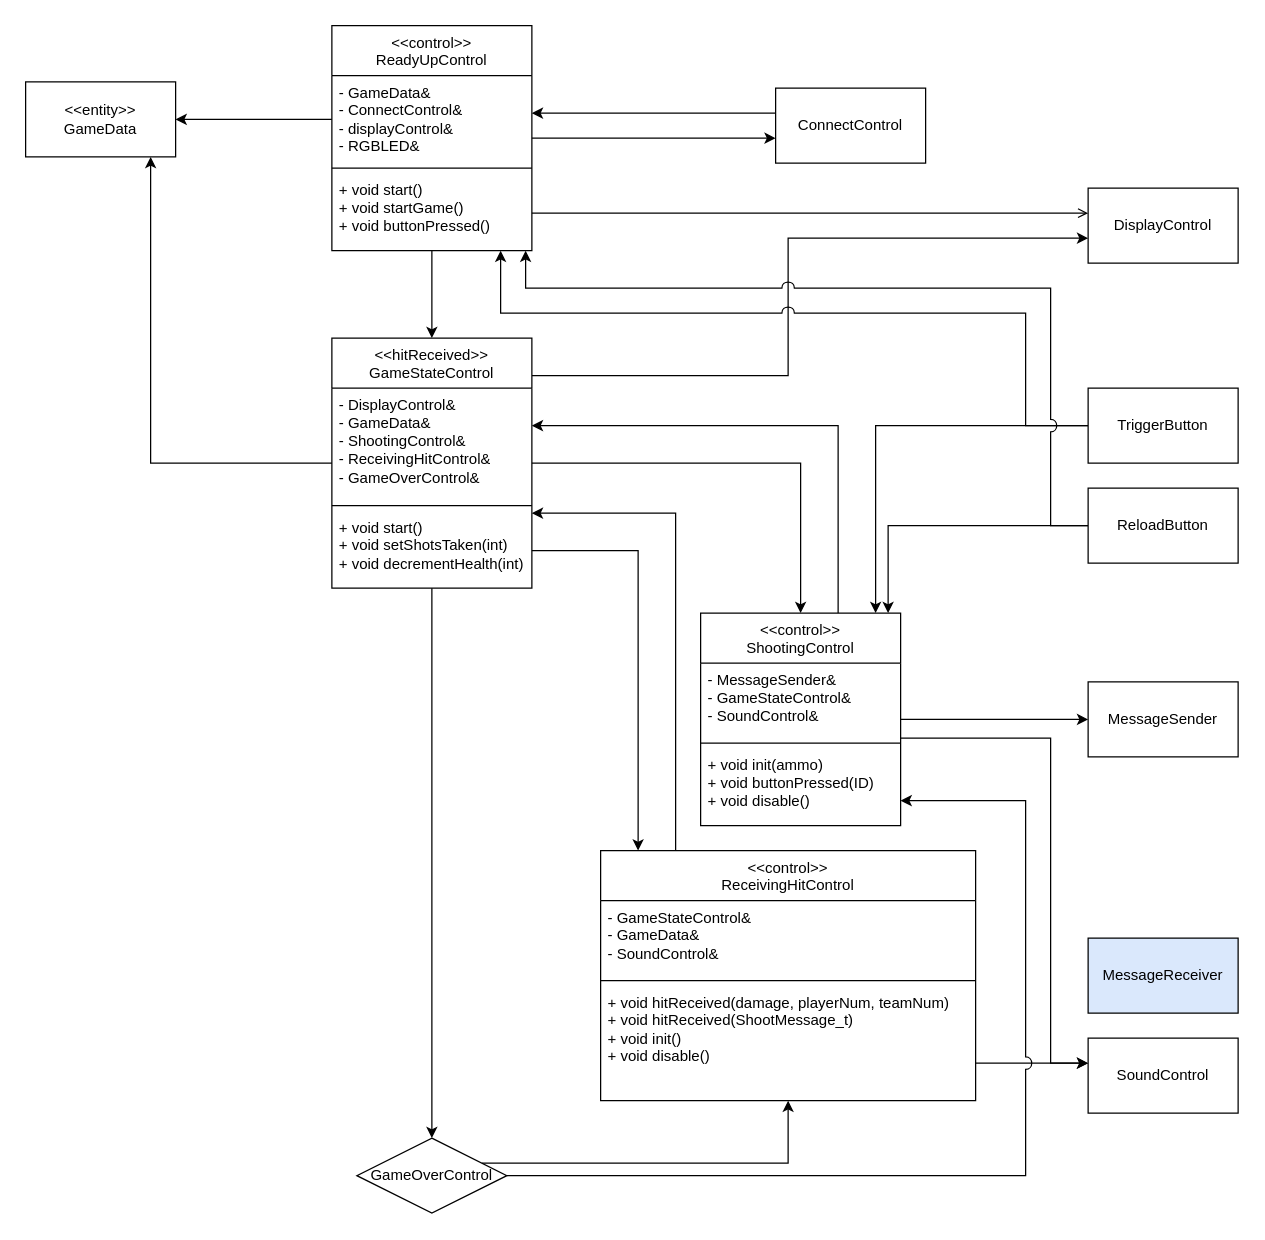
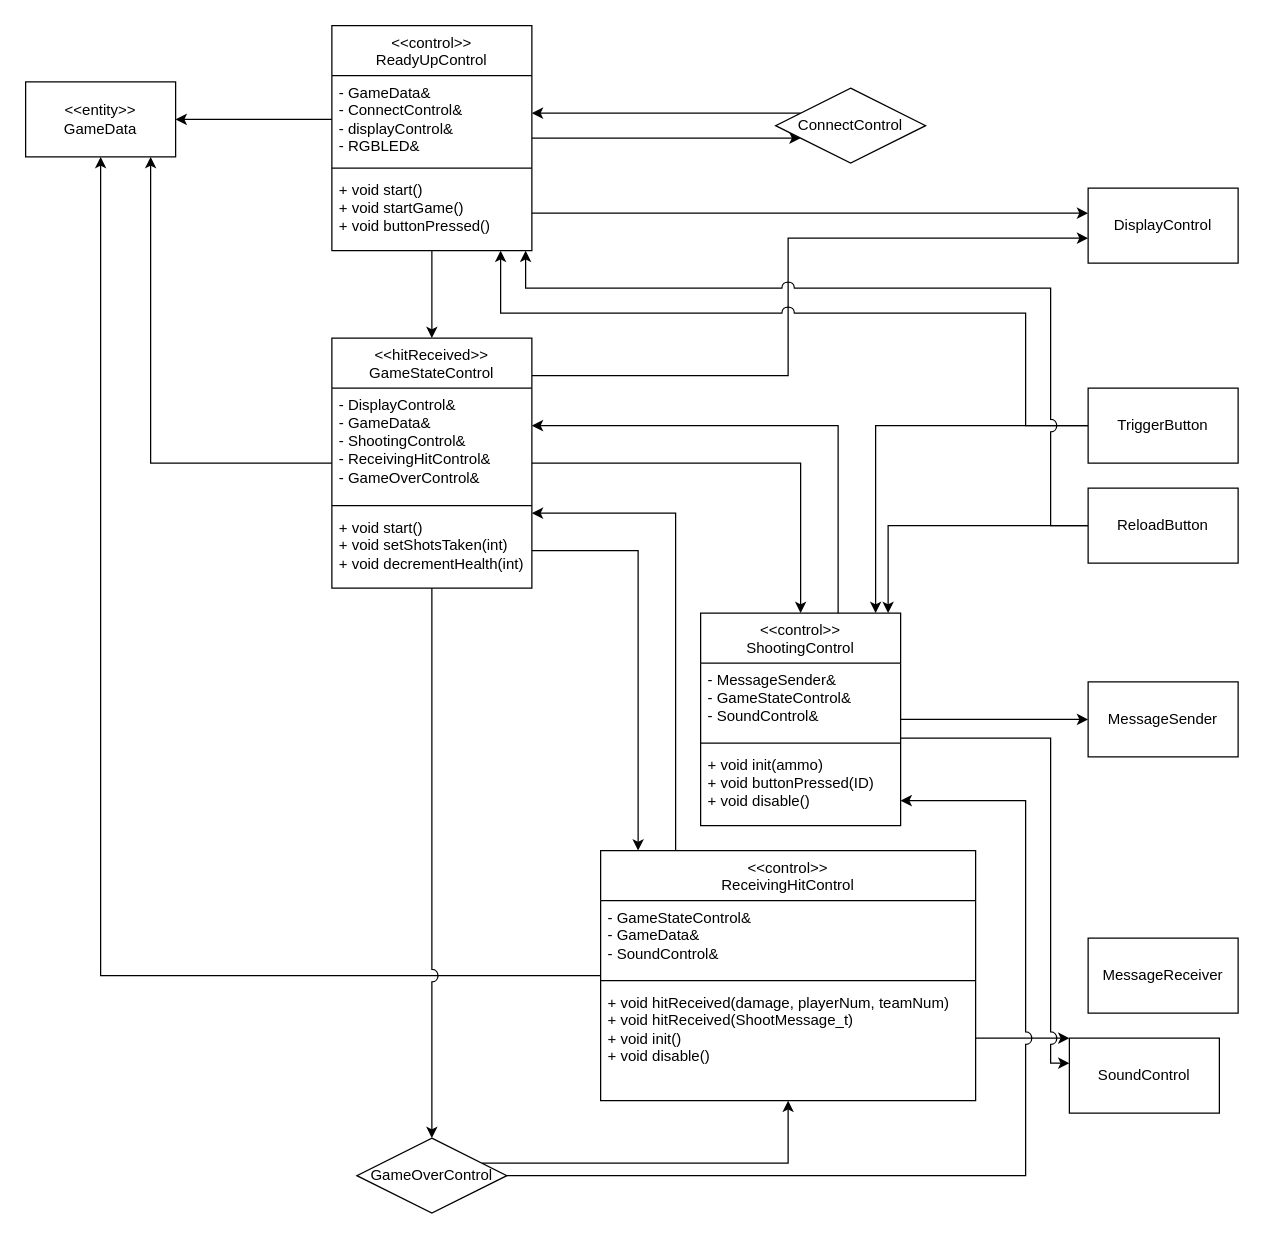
- <mxCell id="33" value="ConnectControl" style="rounded=0;whiteSpace=wrap;html=1;" parent="1" vertex="1"><mxGeometry x="620" y="70" width="120" height="60" as="geometry" /></mxCell>
+ <mxCell id="33" value="ConnectControl" style="rhombus;whiteSpace=wrap;html=1;" parent="1" vertex="1"><mxGeometry x="620" y="70" width="120" height="60" as="geometry" /></mxCell>
- <mxCell id="11" style="edgeStyle=orthogonalEdgeStyle;rounded=0;orthogonalLoop=1;jettySize=auto;html=1;endArrow=open;" parent="1" source="12" target="38" edge="1"><mxGeometry relative="1" as="geometry"><Array as="points"><mxPoint x="830" y="170" /><mxPoint x="830" y="170" /></Array></mxGeometry></mxCell>
+ <mxCell id="11" style="edgeStyle=orthogonalEdgeStyle;rounded=0;orthogonalLoop=1;jettySize=auto;html=1;" parent="1" source="12" target="38" edge="1"><mxGeometry relative="1" as="geometry"><Array as="points"><mxPoint x="830" y="170" /><mxPoint x="830" y="170" /></Array></mxGeometry></mxCell>
+ <mxCell id="3" style="edgeStyle=orthogonalEdgeStyle;rounded=0;orthogonalLoop=1;jettySize=auto;html=1;" parent="1" source="5" target="34" edge="1"><mxGeometry relative="1" as="geometry" /></mxCell>
- <mxCell id="37" value="MessageReceiver" style="rounded=0;whiteSpace=wrap;html=1;fillColor=#dae8fc;" parent="1" vertex="1"><mxGeometry x="870" y="750" width="120" height="60" as="geometry" /></mxCell>
+ <mxCell id="37" value="MessageReceiver" style="rounded=0;whiteSpace=wrap;html=1;" parent="1" vertex="1"><mxGeometry x="870" y="750" width="120" height="60" as="geometry" /></mxCell>
- <mxCell id="48" value="SoundControl" style="rounded=0;whiteSpace=wrap;html=1;" parent="1" vertex="1"><mxGeometry x="870" y="830" width="120" height="60" as="geometry" /></mxCell>
+ <mxCell id="48" value="SoundControl" style="rounded=0;whiteSpace=wrap;html=1;" parent="1" vertex="1"><mxGeometry x="855" y="830" width="120" height="60" as="geometry" /></mxCell>
